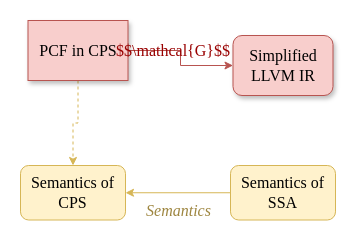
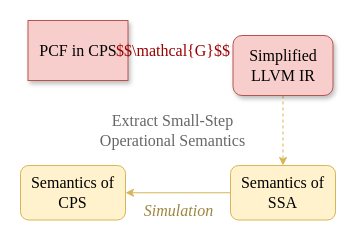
- <mxCell id="2" value="" style="edgeStyle=orthogonalEdgeStyle;rounded=0;orthogonalLoop=1;jettySize=auto;html=1;fillColor=#f8cecc;strokeColor=#b85450;" edge="1" parent="1" source="4" target="6"><mxGeometry relative="1" as="geometry" /></mxCell>
- <mxCell id="3" value="" style="edgeStyle=orthogonalEdgeStyle;rounded=0;orthogonalLoop=1;jettySize=auto;html=1;fillColor=#fff2cc;strokeColor=#d6b656;dashed=1;" edge="1" parent="1" source="4" target="7"><mxGeometry relative="1" as="geometry" /></mxCell>
+ <mxCell id="5" value="" style="edgeStyle=orthogonalEdgeStyle;rounded=0;orthogonalLoop=1;jettySize=auto;html=1;fillColor=#fff2cc;strokeColor=#d6b656;dashed=1;" edge="1" parent="1" source="6" target="8"><mxGeometry relative="1" as="geometry" /></mxCell>
+ <mxCell id="9" value="&lt;font color=&quot;#666666&quot; face=&quot;Times New Roman&quot;&gt;&lt;span style=&quot;font-size: 16px;&quot;&gt;Extract Small-Step Operational Semantics&lt;/span&gt;&lt;/font&gt;" style="text;html=1;strokeColor=none;fillColor=none;align=center;verticalAlign=middle;whiteSpace=wrap;rounded=0;" vertex="1" parent="1"><mxGeometry x="72" y="95" width="201" height="70" as="geometry" /></mxCell>
- <mxCell id="12" value="&lt;font color=&quot;#9e8640&quot; face=&quot;Times New Roman&quot;&gt;&lt;span style=&quot;font-size: 16px;&quot;&gt;&lt;i&gt;Semantics&lt;/i&gt;&lt;/span&gt;&lt;/font&gt;" style="text;html=1;strokeColor=none;fillColor=none;align=center;verticalAlign=middle;whiteSpace=wrap;rounded=0;" vertex="1" parent="1"><mxGeometry x="92.5" y="195" width="170.5" height="30" as="geometry" /></mxCell>
+ <mxCell id="12" value="&lt;font color=&quot;#9e8640&quot; face=&quot;Times New Roman&quot;&gt;&lt;span style=&quot;font-size: 16px;&quot;&gt;&lt;i&gt;Simulation&lt;/i&gt;&lt;/span&gt;&lt;/font&gt;" style="text;html=1;strokeColor=none;fillColor=none;align=center;verticalAlign=middle;whiteSpace=wrap;rounded=0;" vertex="1" parent="1"><mxGeometry x="92.5" y="195" width="170.5" height="30" as="geometry" /></mxCell>
